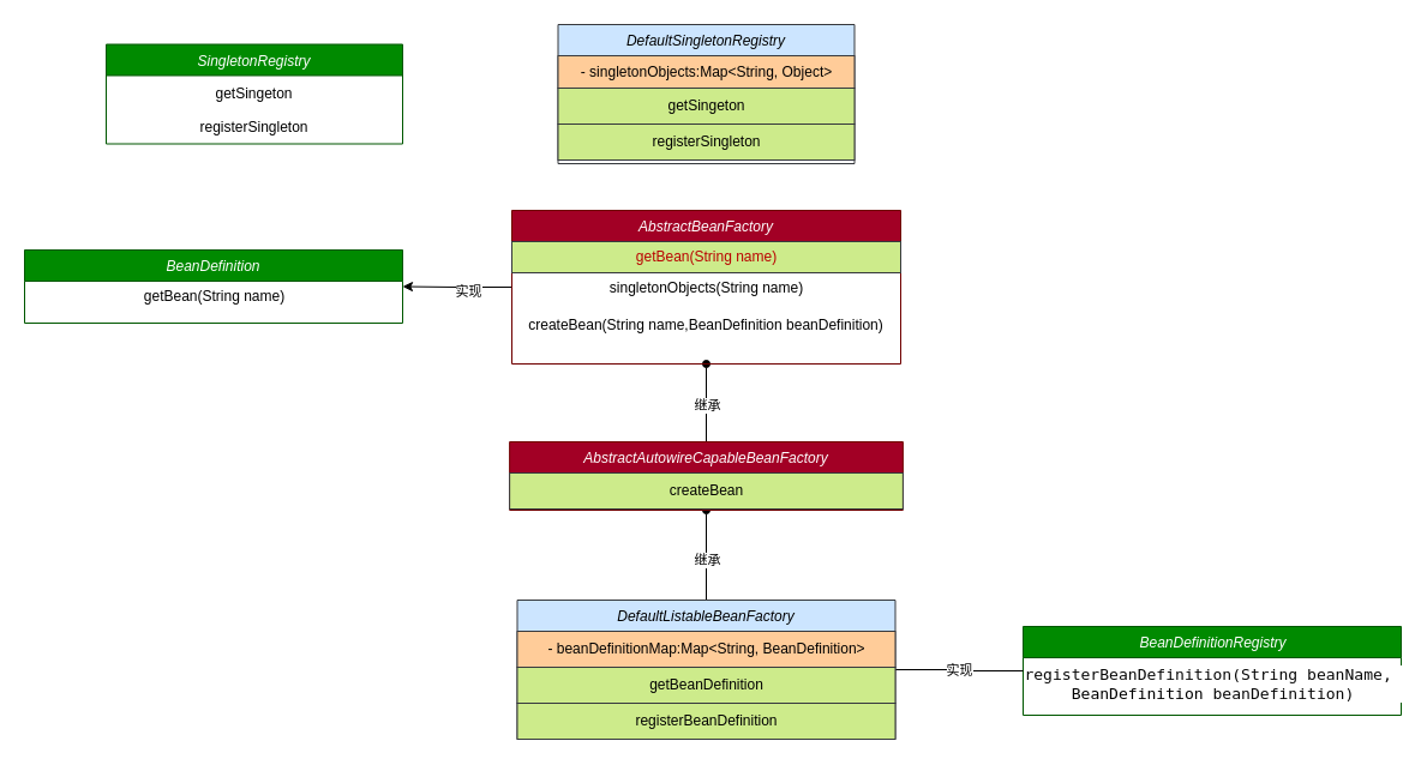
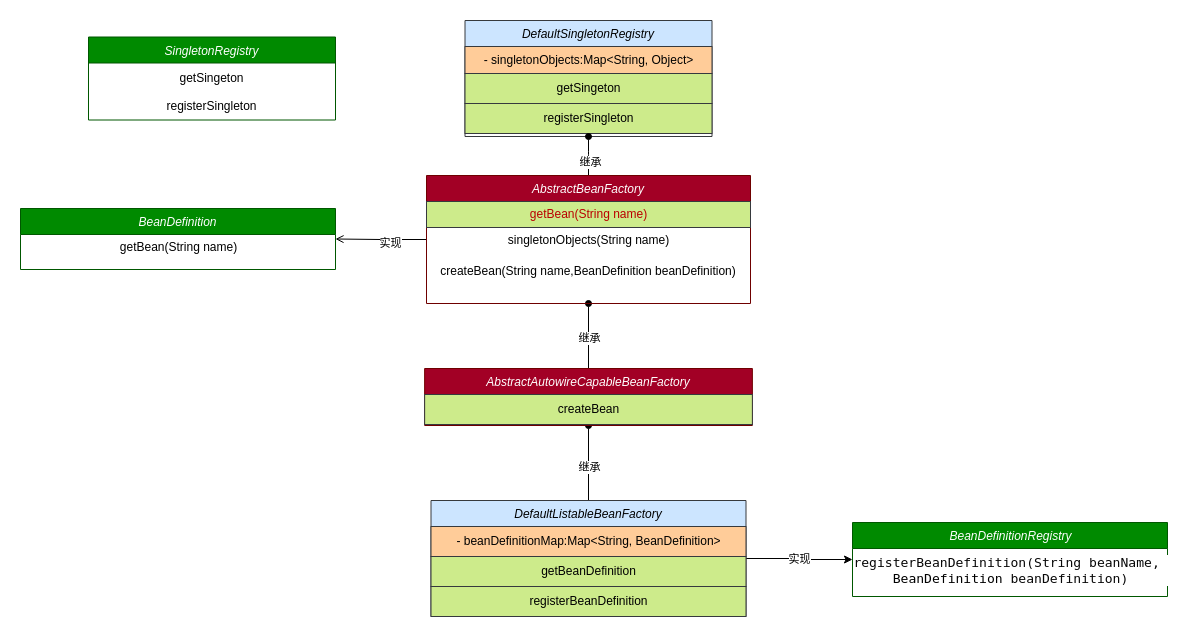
+ <mxCell id="17" style="edgeStyle=orthogonalEdgeStyle;rounded=1;orthogonalLoop=1;jettySize=auto;html=1;endArrow=oval;endFill=1;" parent="1" source="19" target="5" edge="1"><mxGeometry relative="1" as="geometry"><mxPoint x="772" y="239" as="sourcePoint" /><mxPoint x="854" y="248" as="targetPoint" /></mxGeometry></mxCell>
+ <mxCell id="18" value="继承" style="edgeLabel;html=1;align=center;verticalAlign=middle;resizable=0;points=[];" parent="17" vertex="1" connectable="0"><mxGeometry x="-0.316" y="-1" relative="1" as="geometry"><mxPoint as="offset" /></mxGeometry></mxCell>
- <mxCell id="9" value="" style="edgeStyle=orthogonalEdgeStyle;rounded=0;orthogonalLoop=1;jettySize=auto;html=1;" parent="1" source="19" target="11" edge="1"><mxGeometry relative="1" as="geometry" /></mxCell>
+ <mxCell id="9" value="" style="edgeStyle=orthogonalEdgeStyle;rounded=0;orthogonalLoop=1;jettySize=auto;html=1;endArrow=open;" parent="1" source="19" target="11" edge="1"><mxGeometry relative="1" as="geometry" /></mxCell>
- <mxCell id="25" value="实现" style="edgeStyle=orthogonalEdgeStyle;orthogonalLoop=1;jettySize=auto;html=1;entryX=0;entryY=0.5;entryDx=0;entryDy=0;rounded=1;endArrow=none;" parent="1" source="28" target="13" edge="1"><mxGeometry relative="1" as="geometry" /></mxCell>
+ <mxCell id="25" value="实现" style="edgeStyle=orthogonalEdgeStyle;orthogonalLoop=1;jettySize=auto;html=1;entryX=0;entryY=0.5;entryDx=0;entryDy=0;rounded=1;" parent="1" source="28" target="13" edge="1"><mxGeometry relative="1" as="geometry" /></mxCell>
